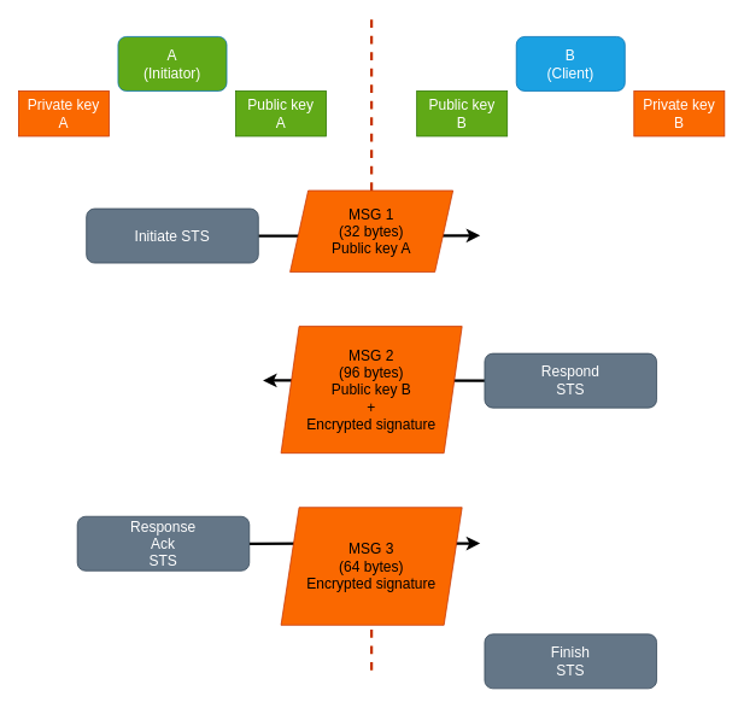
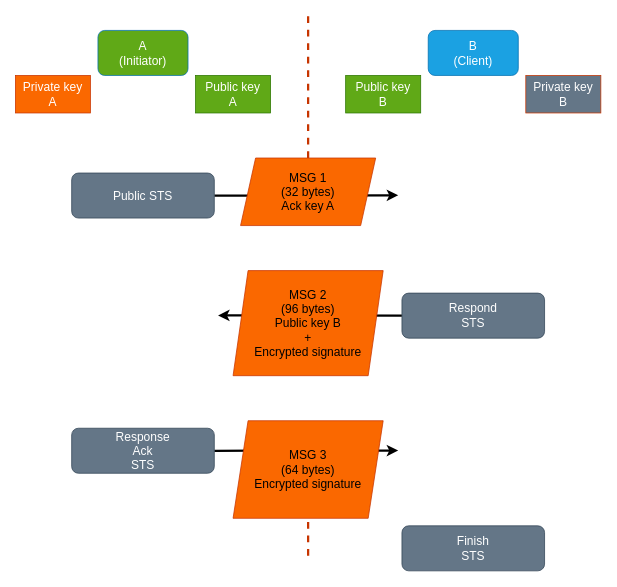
- <mxCell id="8" value="&lt;font color=&quot;#ffffff&quot;&gt;Private key&lt;br&gt;B&lt;br&gt;&lt;/font&gt;" style="rounded=0;whiteSpace=wrap;html=1;fontSize=16;fontColor=#000000;fillColor=#fa6800;strokeColor=#C73500;" parent="1" vertex="1"><mxGeometry x="700" y="100" width="100" height="50" as="geometry" /></mxCell>
+ <mxCell id="8" value="&lt;font color=&quot;#ffffff&quot;&gt;Private key&lt;br&gt;B&lt;br&gt;&lt;/font&gt;" style="rounded=0;whiteSpace=wrap;html=1;fontSize=16;fontColor=#000000;fillColor=#647687;strokeColor=#C73500;" parent="1" vertex="1"><mxGeometry x="700" y="100" width="100" height="50" as="geometry" /></mxCell>
- <mxCell id="16" value="MSG 1&lt;br&gt;(32 bytes)&lt;br&gt;Public key A" style="shape=parallelogram;perimeter=parallelogramPerimeter;whiteSpace=wrap;html=1;fixedSize=1;fontSize=16;fillColor=#fa6800;fontColor=#000000;strokeColor=#C73500;" parent="1" vertex="1"><mxGeometry x="320" y="210" width="180" height="90" as="geometry" /></mxCell>
+ <mxCell id="16" value="MSG 1&lt;br&gt;(32 bytes)&lt;br&gt;Ack key A" style="shape=parallelogram;perimeter=parallelogramPerimeter;whiteSpace=wrap;html=1;fixedSize=1;fontSize=16;fillColor=#fa6800;fontColor=#000000;strokeColor=#C73500;" parent="1" vertex="1"><mxGeometry x="320" y="210" width="180" height="90" as="geometry" /></mxCell>
- <mxCell id="10" value="&lt;font style=&quot;font-size: 16px;&quot;&gt;Initiate STS&lt;/font&gt;" style="rounded=1;whiteSpace=wrap;html=1;fillColor=#647687;fontColor=#ffffff;strokeColor=#314354;" parent="1" vertex="1"><mxGeometry x="95" y="230" width="190" height="60" as="geometry" /></mxCell>
+ <mxCell id="10" value="&lt;font style=&quot;font-size: 16px;&quot;&gt;Public STS&lt;/font&gt;" style="rounded=1;whiteSpace=wrap;html=1;fillColor=#647687;fontColor=#ffffff;strokeColor=#314354;" parent="1" vertex="1"><mxGeometry x="95" y="230" width="190" height="60" as="geometry" /></mxCell>
- <mxCell id="14" value="&lt;font style=&quot;font-size: 16px;&quot;&gt;Response&lt;br&gt;Ack&lt;br&gt;STS&lt;/font&gt;" style="rounded=1;whiteSpace=wrap;html=1;fillColor=#647687;fontColor=#ffffff;strokeColor=#314354;" parent="1" vertex="1"><mxGeometry x="85" y="570" width="190" height="60" as="geometry" /></mxCell>
+ <mxCell id="14" value="&lt;font style=&quot;font-size: 16px;&quot;&gt;Response&lt;br&gt;Ack&lt;br&gt;STS&lt;/font&gt;" style="rounded=1;whiteSpace=wrap;html=1;fillColor=#647687;fontColor=#ffffff;strokeColor=#314354;" parent="1" vertex="1"><mxGeometry x="95" y="570" width="190" height="60" as="geometry" /></mxCell>
